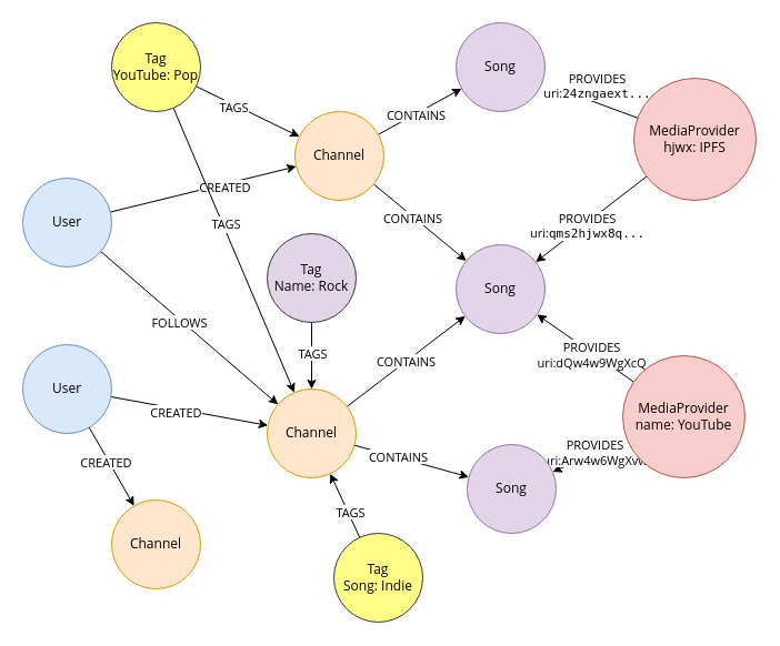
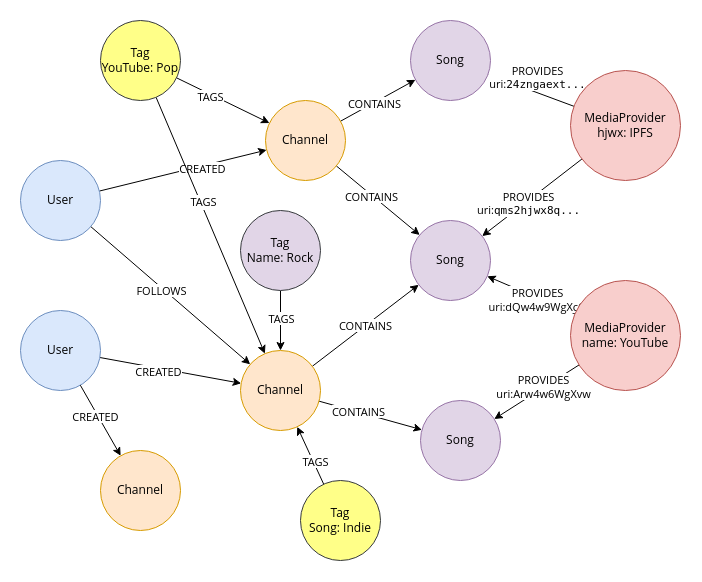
- <mxCell id="23" value="MediaProvider&lt;br&gt;name: YouTube" style="ellipse;whiteSpace=wrap;html=1;aspect=fixed;rounded=0;sketch=0;fontFamily=Open Sans;fontSource=https%3A%2F%2Ffonts.googleapis.com%2Fcss%3Ffamily%3DOpen%2BSans;fillColor=#f8cecc;strokeColor=#b85450;" parent="1" vertex="1"><mxGeometry x="560" y="320" width="110" height="110" as="geometry" /></mxCell>
+ <mxCell id="23" value="MediaProvider&lt;br&gt;name: YouTube" style="ellipse;whiteSpace=wrap;html=1;aspect=fixed;rounded=0;sketch=0;fontFamily=Open Sans;fontSource=https%3A%2F%2Ffonts.googleapis.com%2Fcss%3Ffamily%3DOpen%2BSans;fillColor=#f8cecc;strokeColor=#b85450;" parent="1" vertex="1"><mxGeometry x="570" y="280" width="110" height="110" as="geometry" /></mxCell>
